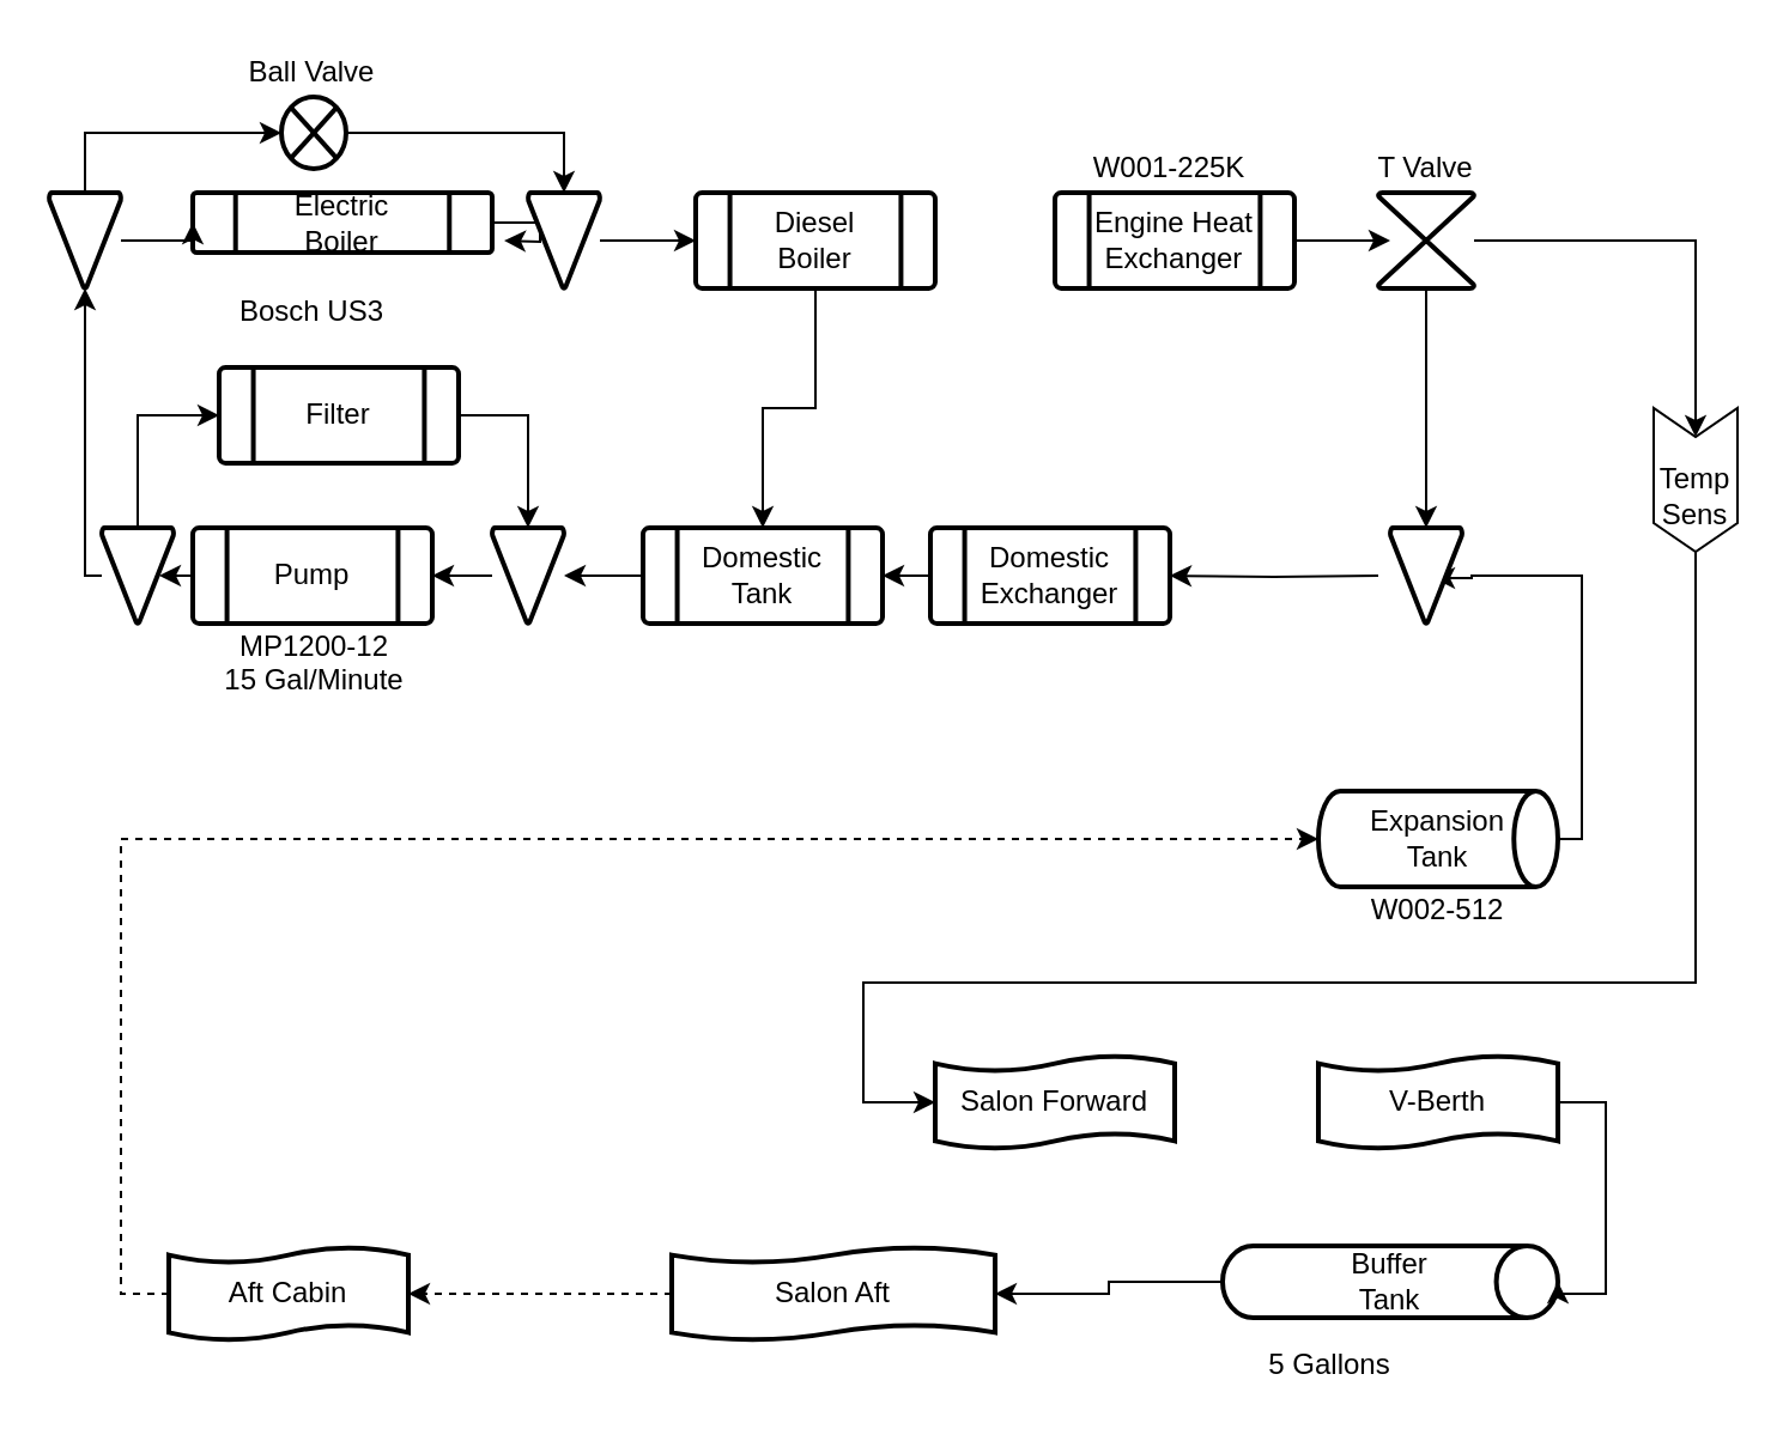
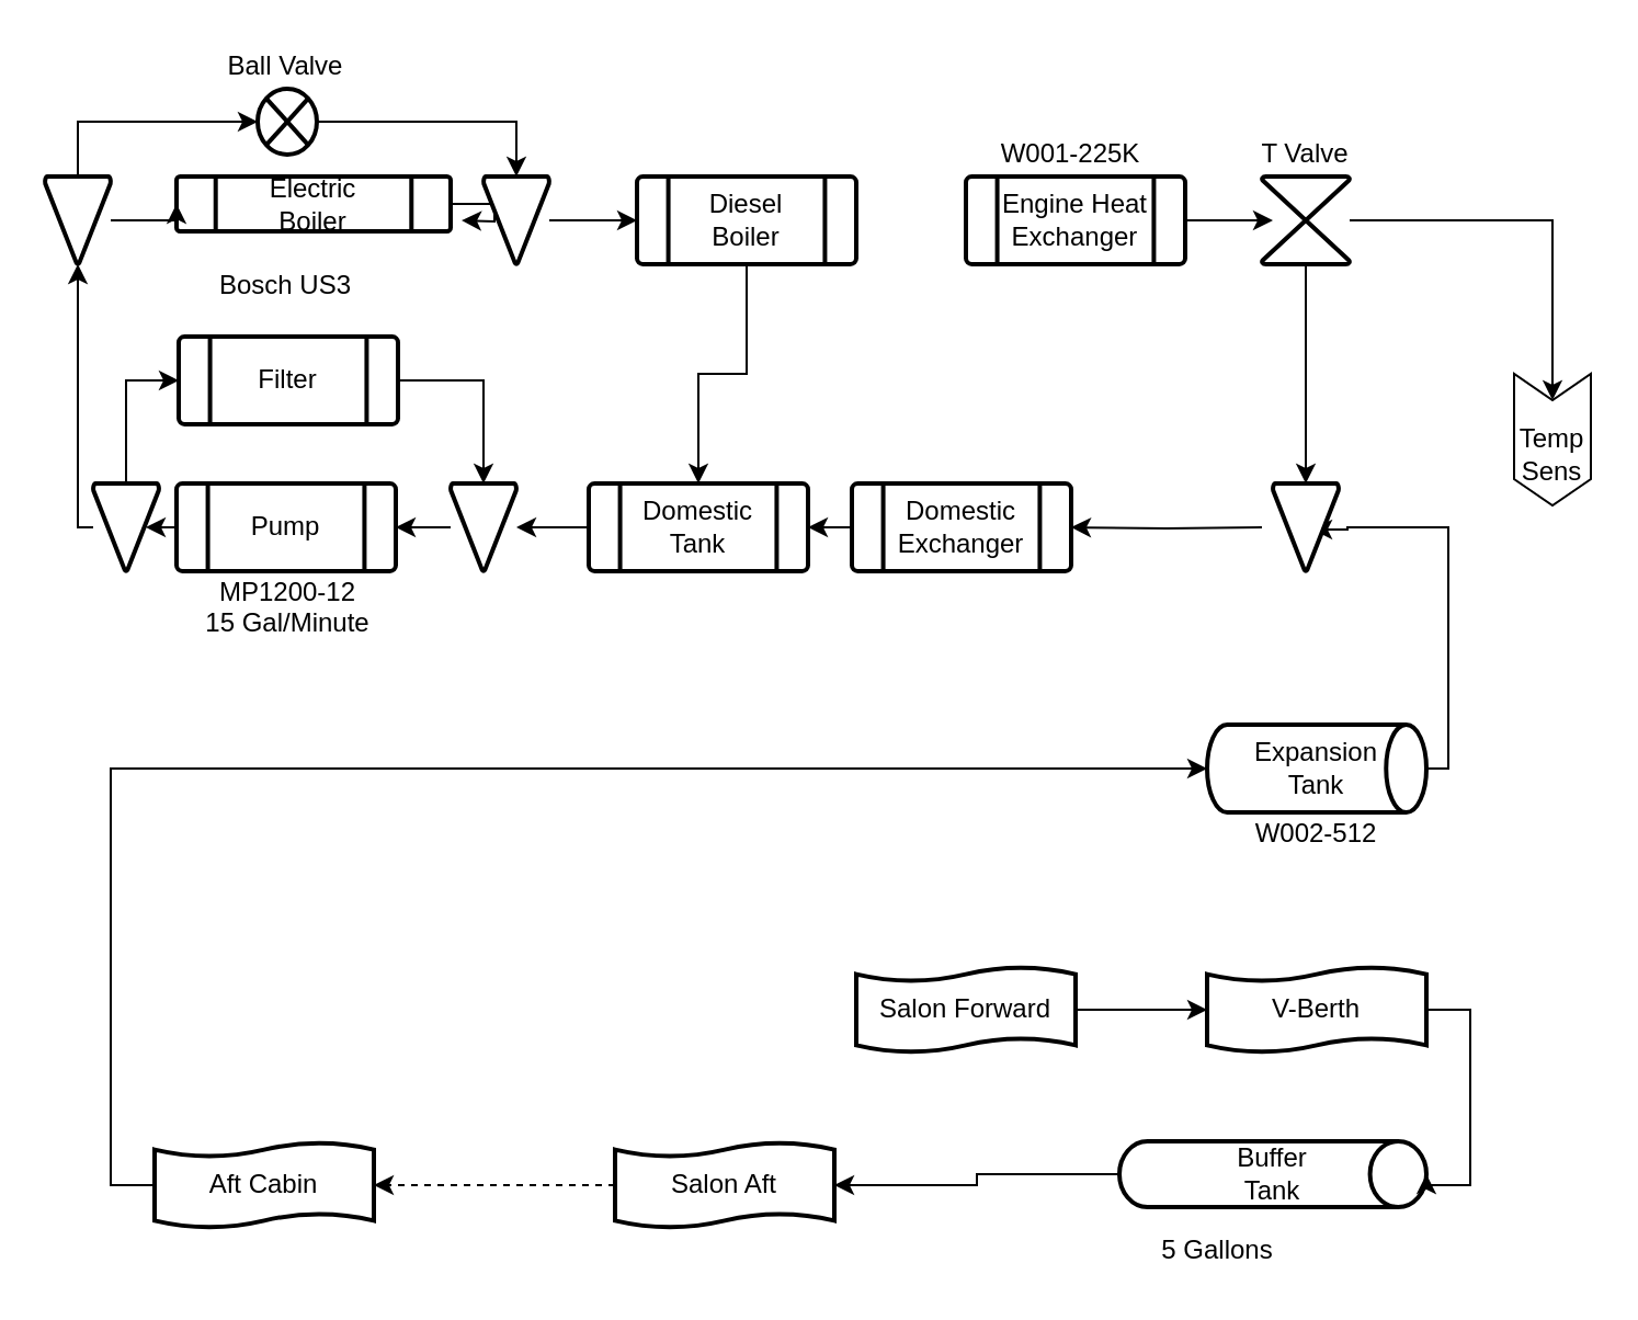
- <mxCell id="35" value="Filter" style="strokeWidth=2;html=1;shape=mxgraph.flowchart.predefined_process;whiteSpace=wrap;" vertex="1" parent="1"><mxGeometry x="91" y="153" width="100" height="40" as="geometry" /></mxCell>
+ <mxCell id="35" value="Filter" style="strokeWidth=2;html=1;shape=mxgraph.flowchart.predefined_process;whiteSpace=wrap;" vertex="1" parent="1"><mxGeometry x="81" y="153" width="100" height="40" as="geometry" /></mxCell>
- <mxCell id="23" style="edgeStyle=orthogonalEdgeStyle;rounded=0;html=1;exitX=0;exitY=0.5;exitPerimeter=0;entryX=0;entryY=0.5;entryPerimeter=0;jettySize=auto;orthogonalLoop=1;dashed=1;" edge="1" parent="1" source="17" target="34"><mxGeometry relative="1" as="geometry"><mxPoint x="190" y="460" as="targetPoint" /><Array as="points"><mxPoint x="50" y="540" /><mxPoint x="50" y="350" /></Array></mxGeometry></mxCell>
+ <mxCell id="23" style="edgeStyle=orthogonalEdgeStyle;rounded=0;html=1;exitX=0;exitY=0.5;exitPerimeter=0;entryX=0;entryY=0.5;entryPerimeter=0;jettySize=auto;orthogonalLoop=1;" edge="1" parent="1" source="17" target="34"><mxGeometry relative="1" as="geometry"><mxPoint x="190" y="460" as="targetPoint" /><Array as="points"><mxPoint x="50" y="540" /><mxPoint x="50" y="350" /></Array></mxGeometry></mxCell>
- <mxCell id="12" style="edgeStyle=orthogonalEdgeStyle;rounded=0;html=1;jettySize=auto;orthogonalLoop=1;entryX=0;entryY=0.5;entryPerimeter=0;exitX=1;exitY=0.5;exitPerimeter=0;" edge="1" parent="1" source="48" target="14"><mxGeometry relative="1" as="geometry"><mxPoint x="625" y="240" as="targetPoint" /><Array as="points"><mxPoint x="360" y="410" /><mxPoint x="360" y="460" /></Array><mxPoint x="610" y="100" as="sourcePoint" /></mxGeometry></mxCell>
+ <mxCell id="22" value="" style="edgeStyle=orthogonalEdgeStyle;rounded=0;html=1;jettySize=auto;orthogonalLoop=1;entryX=0;entryY=0.5;entryPerimeter=0;" edge="1" parent="1" source="14" target="15"><mxGeometry relative="1" as="geometry"><mxPoint x="470" y="540" as="targetPoint" /><Array as="points" /></mxGeometry></mxCell>
- <mxCell id="16" value="Salon Aft" style="strokeWidth=2;html=1;shape=mxgraph.flowchart.paper_tape;whiteSpace=wrap;" vertex="1" parent="1"><mxGeometry x="280" y="520" width="135" height="40" as="geometry" /></mxCell>
+ <mxCell id="16" value="Salon Aft" style="strokeWidth=2;html=1;shape=mxgraph.flowchart.paper_tape;whiteSpace=wrap;" vertex="1" parent="1"><mxGeometry x="280" y="520" width="100" height="40" as="geometry" /></mxCell>
